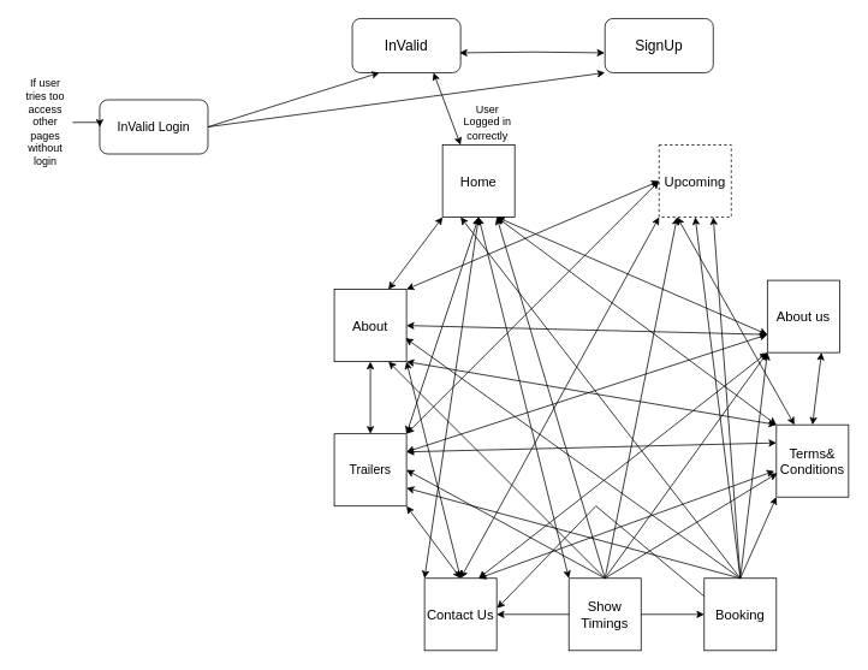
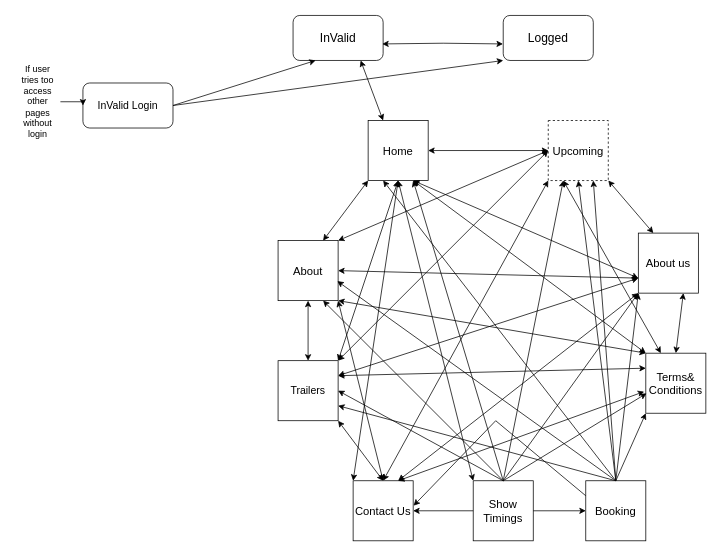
- <mxCell id="3" value="&lt;font style=&quot;font-size: 16px;&quot;&gt;SignUp&lt;/font&gt;" style="rounded=1;whiteSpace=wrap;html=1;" vertex="1" parent="1"><mxGeometry x="670" y="20" width="120" height="60" as="geometry" /></mxCell>
+ <mxCell id="3" value="&lt;font style=&quot;font-size: 16px;&quot;&gt;Logged&lt;/font&gt;" style="rounded=1;whiteSpace=wrap;html=1;" vertex="1" parent="1"><mxGeometry x="670" y="20" width="120" height="60" as="geometry" /></mxCell>
- <mxCell id="41" value="User Logged in correctly" style="text;html=1;strokeColor=none;fillColor=none;align=center;verticalAlign=middle;whiteSpace=wrap;rounded=0;" vertex="1" parent="1"><mxGeometry x="510" y="120" width="60" height="30" as="geometry" /></mxCell>
+ <mxCell id="23" value="" style="endArrow=classic;startArrow=classic;html=1;rounded=0;entryX=1;entryY=0.5;entryDx=0;entryDy=0;exitX=0;exitY=0.5;exitDx=0;exitDy=0;" edge="1" parent="1" source="6" target="5"><mxGeometry width="50" height="50" relative="1" as="geometry"><mxPoint x="580" y="470" as="sourcePoint" /><mxPoint x="630" y="420" as="targetPoint" /></mxGeometry></mxCell>
+ <mxCell id="39" value="" style="endArrow=classic;startArrow=classic;html=1;rounded=0;entryX=1;entryY=1;entryDx=0;entryDy=0;exitX=0.25;exitY=0;exitDx=0;exitDy=0;" edge="1" parent="1" source="11" target="6"><mxGeometry width="50" height="50" relative="1" as="geometry"><mxPoint x="580" y="450" as="sourcePoint" /><mxPoint x="630" y="400" as="targetPoint" /></mxGeometry></mxCell>
